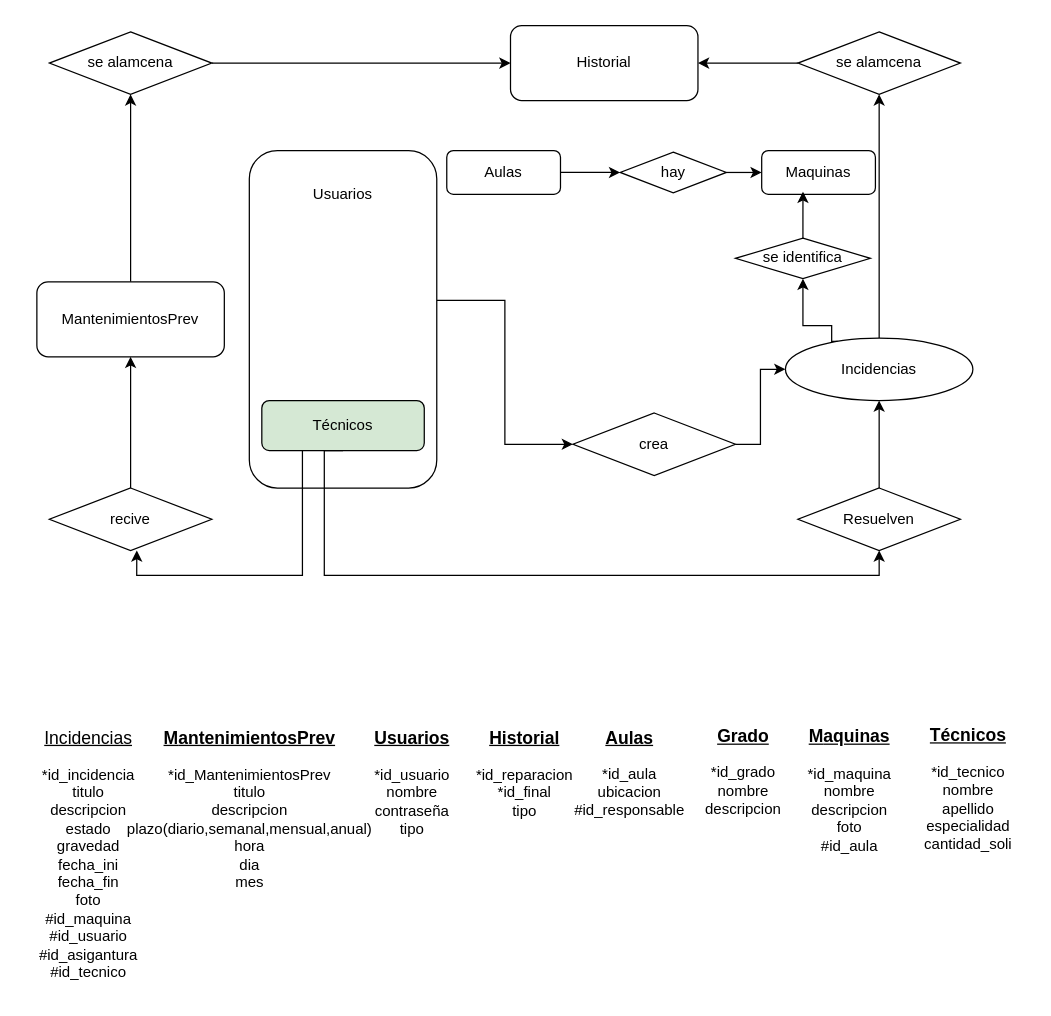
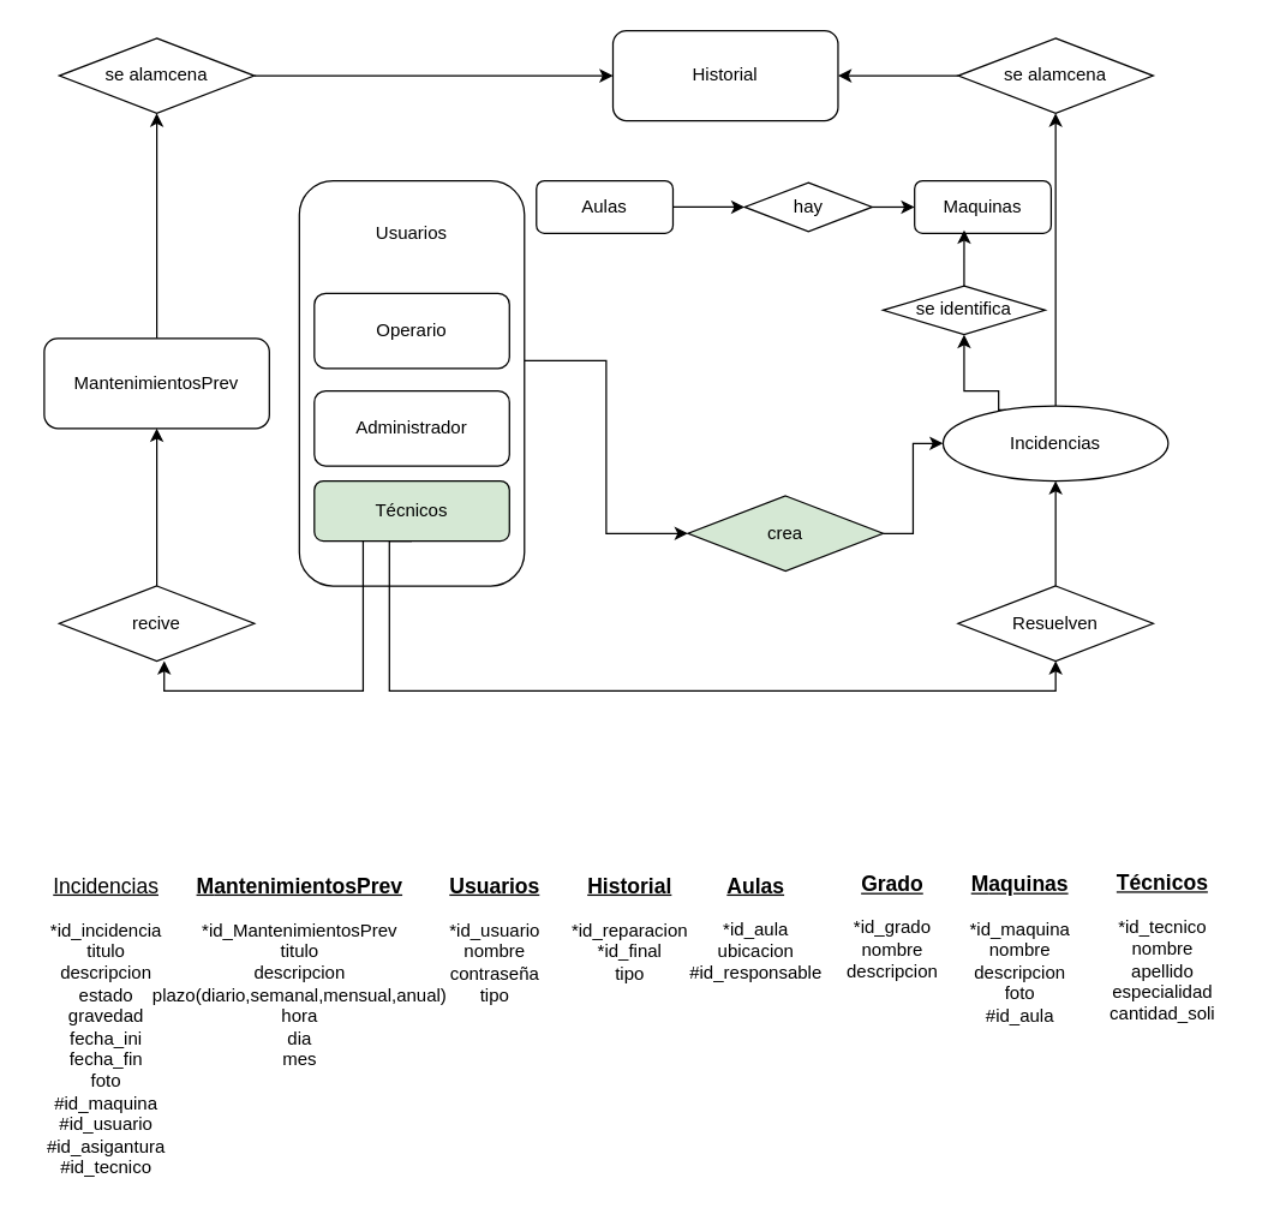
+ <mxCell id="12" value="Operario" style="rounded=1;whiteSpace=wrap;html=1;" parent="1" vertex="1"><mxGeometry x="209" y="195" width="130" height="50" as="geometry" /></mxCell>
+ <mxCell id="38" value="Administrador" style="rounded=1;whiteSpace=wrap;html=1;" vertex="1" parent="1"><mxGeometry x="209" y="260" width="130" height="50" as="geometry" /></mxCell>
- <mxCell id="14" value="crea" style="rhombus;whiteSpace=wrap;html=1;" parent="1" vertex="1"><mxGeometry x="458" y="330" width="130" height="50" as="geometry" /></mxCell>
+ <mxCell id="14" value="crea" style="rhombus;whiteSpace=wrap;html=1;fillColor=#d5e8d4;" parent="1" vertex="1"><mxGeometry x="458" y="330" width="130" height="50" as="geometry" /></mxCell>
